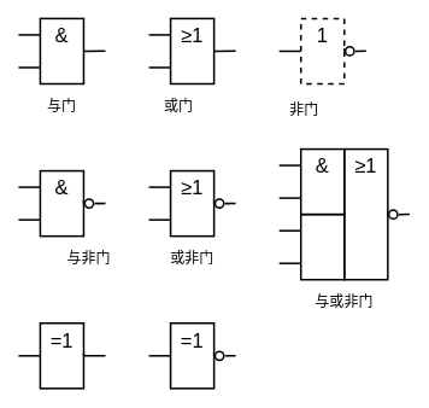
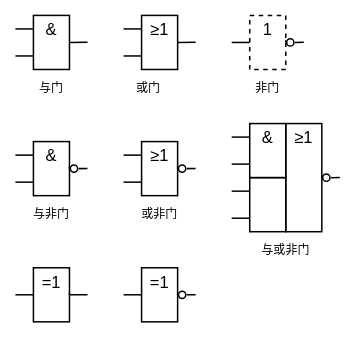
- <mxCell id="30" value="非门" style="text;html=1;strokeColor=none;fillColor=none;align=center;verticalAlign=middle;whiteSpace=wrap;rounded=0;strokeWidth=1;fontSize=16;fontStyle=0" parent="27" vertex="1"><mxGeometry x="288" y="109" width="96" height="24" as="geometry" /></mxCell>
+ <mxCell id="30" value="非门" style="text;html=1;strokeColor=none;fillColor=none;align=center;verticalAlign=middle;whiteSpace=wrap;rounded=0;strokeWidth=1;fontSize=16;fontStyle=0" parent="27" vertex="1"><mxGeometry x="308" y="104" width="96" height="24" as="geometry" /></mxCell>
- <mxCell id="39" value="与非门" style="text;html=1;strokeColor=none;fillColor=none;align=center;verticalAlign=middle;whiteSpace=wrap;rounded=0;strokeWidth=1;fontSize=16;fontStyle=0" parent="27" vertex="1"><mxGeometry x="50" y="272" width="96" height="24" as="geometry" /></mxCell>
+ <mxCell id="39" value="与非门" style="text;html=1;strokeColor=none;fillColor=none;align=center;verticalAlign=middle;whiteSpace=wrap;rounded=0;strokeWidth=1;fontSize=16;fontStyle=0" parent="27" vertex="1"><mxGeometry x="20" y="272" width="96" height="24" as="geometry" /></mxCell>
